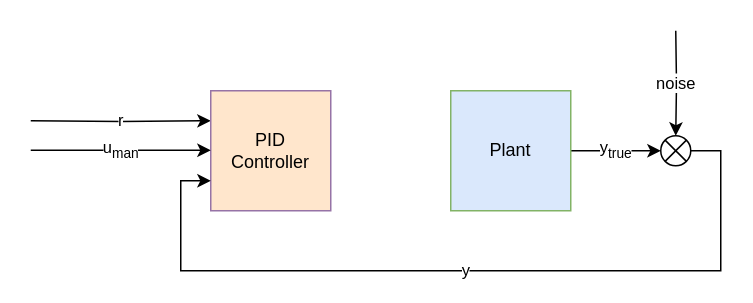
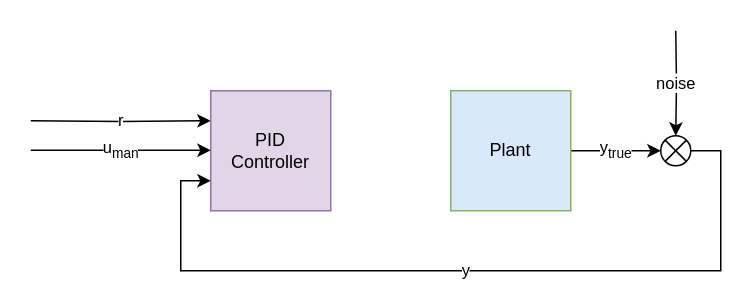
- <mxCell id="5" value="PID&lt;br&gt;Controller" style="rounded=0;whiteSpace=wrap;html=1;fillColor=#ffe6cc;strokeColor=#9673a6;" vertex="1" parent="1"><mxGeometry x="140" y="60" width="80" height="80" as="geometry" /></mxCell>
+ <mxCell id="5" value="PID&lt;br&gt;Controller" style="rounded=0;whiteSpace=wrap;html=1;fillColor=#e1d5e7;strokeColor=#9673a6;" vertex="1" parent="1"><mxGeometry x="140" y="60" width="80" height="80" as="geometry" /></mxCell>
